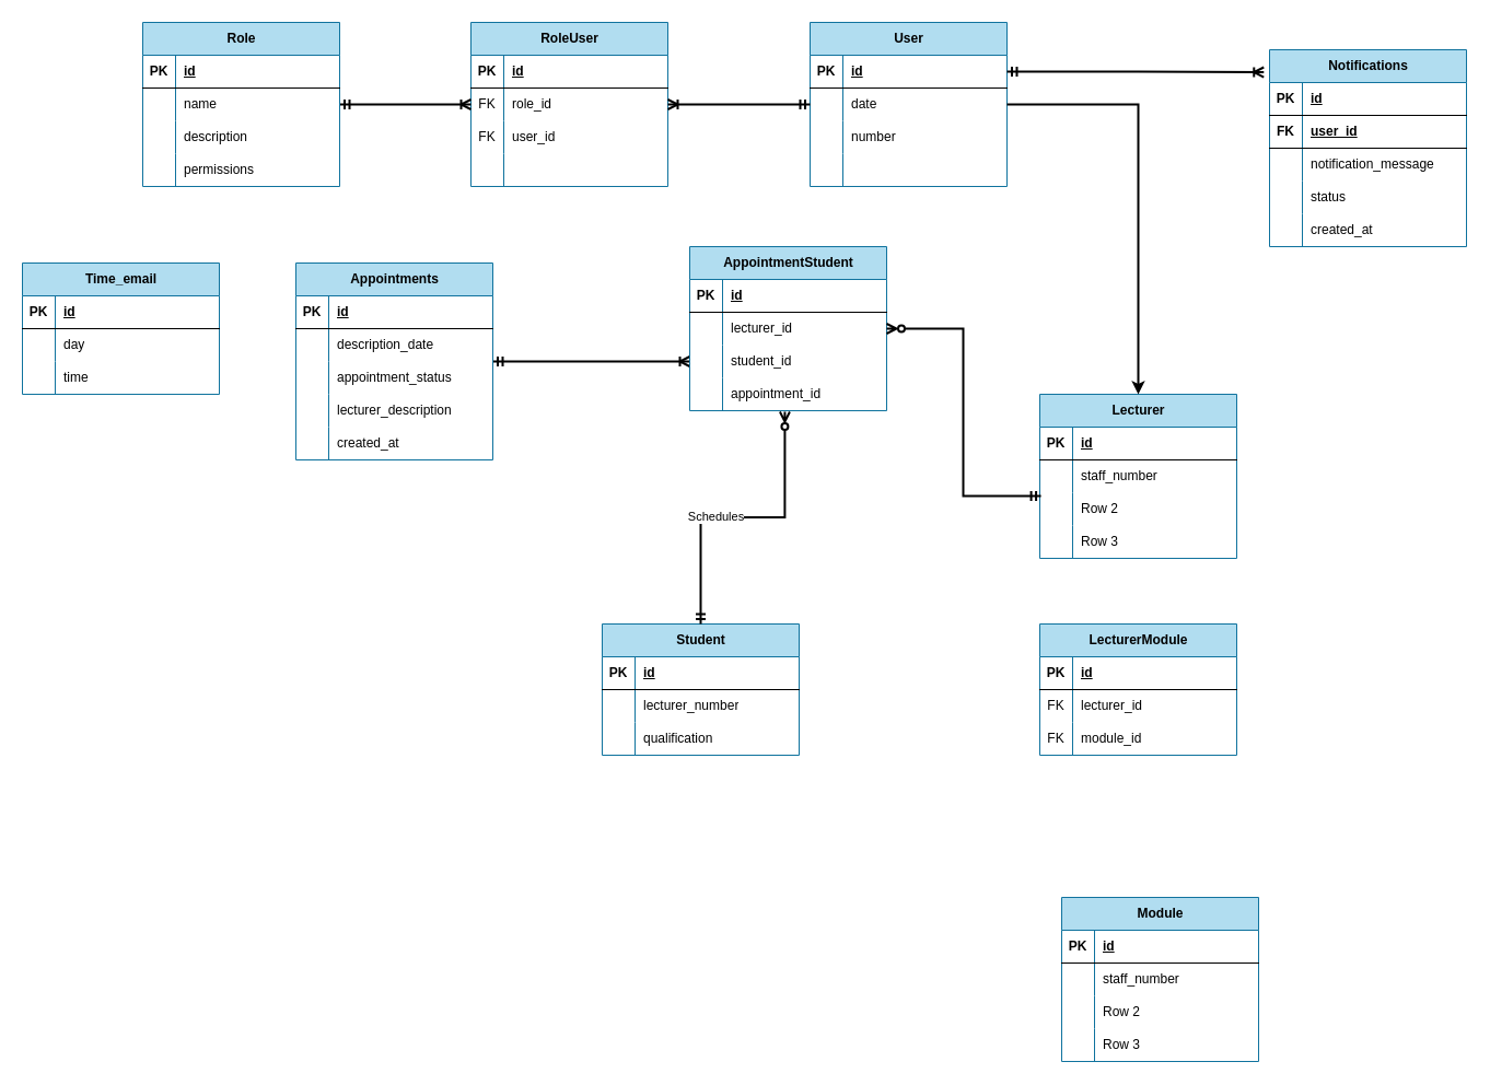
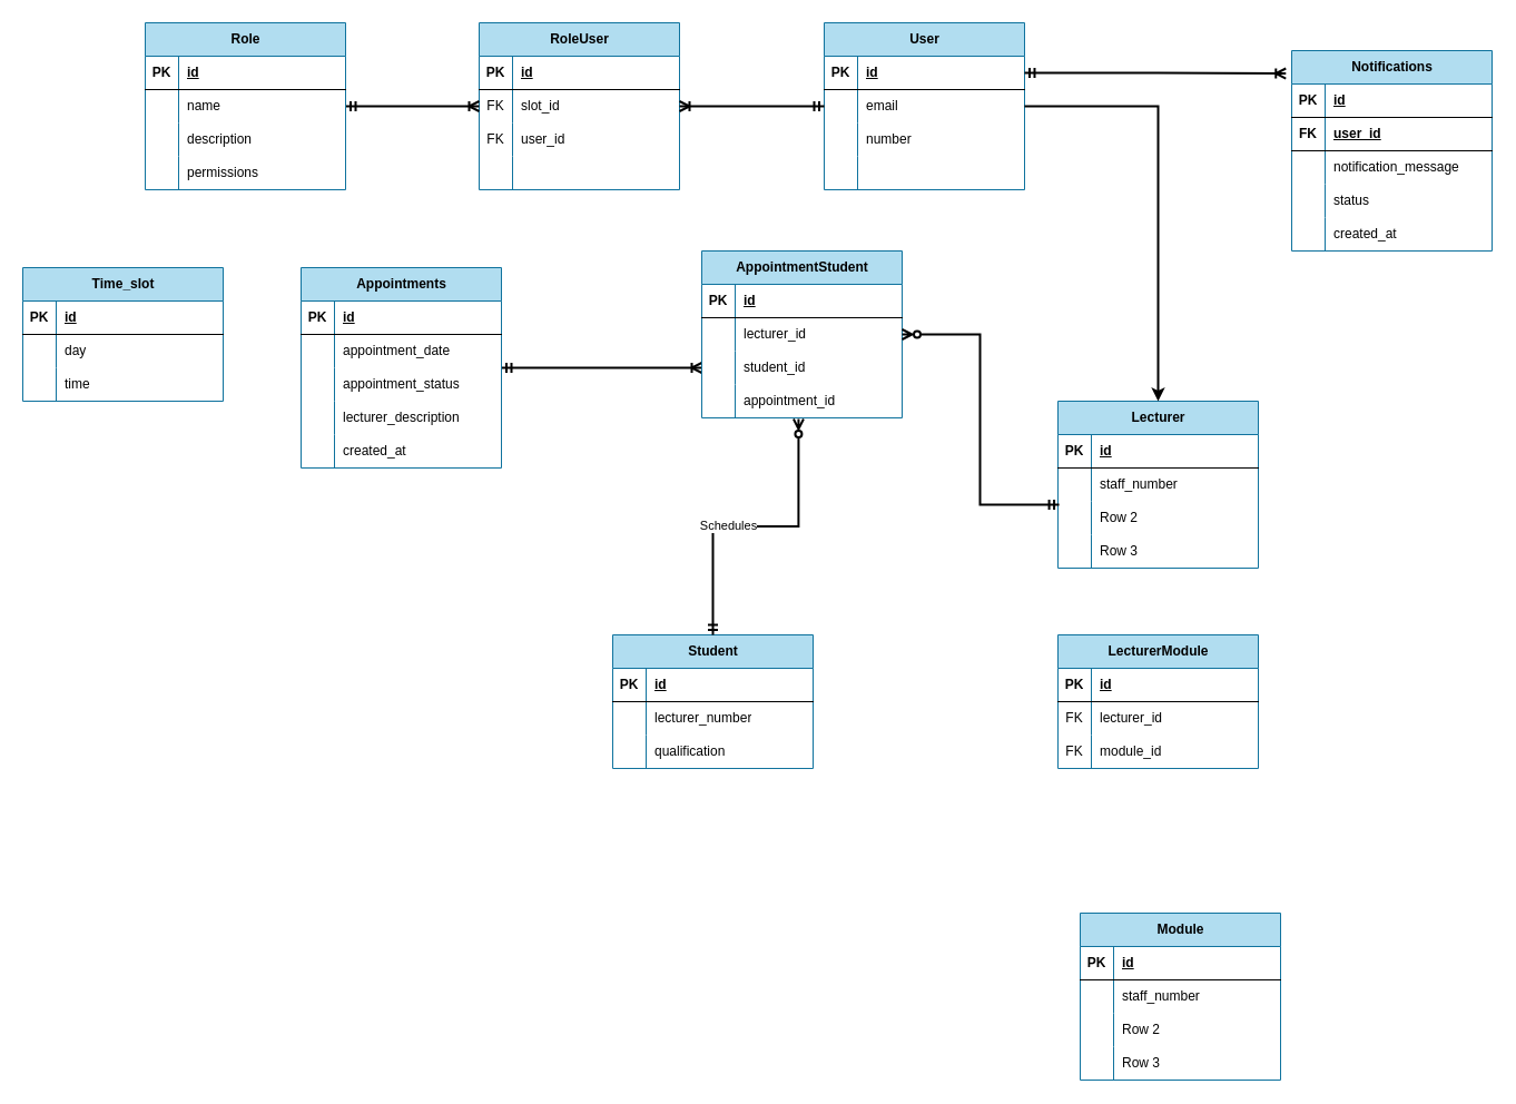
- <mxCell id="62" value="role_id" style="shape=partialRectangle;connectable=0;fillColor=none;top=0;left=0;bottom=0;right=0;align=left;spacingLeft=6;overflow=hidden;whiteSpace=wrap;html=1;" vertex="1" parent="60"><mxGeometry x="30" width="150" height="30" as="geometry"><mxRectangle width="150" height="30" as="alternateBounds" /></mxGeometry></mxCell>
+ <mxCell id="62" value="slot_id" style="shape=partialRectangle;connectable=0;fillColor=none;top=0;left=0;bottom=0;right=0;align=left;spacingLeft=6;overflow=hidden;whiteSpace=wrap;html=1;" vertex="1" parent="60"><mxGeometry x="30" width="150" height="30" as="geometry"><mxRectangle width="150" height="30" as="alternateBounds" /></mxGeometry></mxCell>
- <mxCell id="8" value="date" style="shape=partialRectangle;connectable=0;fillColor=none;top=0;left=0;bottom=0;right=0;align=left;spacingLeft=6;overflow=hidden;whiteSpace=wrap;html=1;" vertex="1" parent="6"><mxGeometry x="30" width="150" height="30" as="geometry"><mxRectangle width="150" height="30" as="alternateBounds" /></mxGeometry></mxCell>
+ <mxCell id="8" value="email" style="shape=partialRectangle;connectable=0;fillColor=none;top=0;left=0;bottom=0;right=0;align=left;spacingLeft=6;overflow=hidden;whiteSpace=wrap;html=1;" vertex="1" parent="6"><mxGeometry x="30" width="150" height="30" as="geometry"><mxRectangle width="150" height="30" as="alternateBounds" /></mxGeometry></mxCell>
- <mxCell id="140" value="Time_email" style="shape=table;startSize=30;container=1;collapsible=1;childLayout=tableLayout;fixedRows=1;rowLines=0;fontStyle=1;align=center;resizeLast=1;html=1;fillColor=#b1ddf0;strokeColor=#10739e;" vertex="1" parent="1"><mxGeometry x="20" y="240" width="180" height="120" as="geometry" /></mxCell>
+ <mxCell id="140" value="Time_slot" style="shape=table;startSize=30;container=1;collapsible=1;childLayout=tableLayout;fixedRows=1;rowLines=0;fontStyle=1;align=center;resizeLast=1;html=1;fillColor=#b1ddf0;strokeColor=#10739e;" vertex="1" parent="1"><mxGeometry x="20" y="240" width="180" height="120" as="geometry" /></mxCell>
- <mxCell id="45" value="description_date" style="shape=partialRectangle;connectable=0;fillColor=none;top=0;left=0;bottom=0;right=0;align=left;spacingLeft=6;overflow=hidden;whiteSpace=wrap;html=1;" vertex="1" parent="43"><mxGeometry x="30" width="150" height="30" as="geometry"><mxRectangle width="150" height="30" as="alternateBounds" /></mxGeometry></mxCell>
+ <mxCell id="45" value="appointment_date" style="shape=partialRectangle;connectable=0;fillColor=none;top=0;left=0;bottom=0;right=0;align=left;spacingLeft=6;overflow=hidden;whiteSpace=wrap;html=1;" vertex="1" parent="43"><mxGeometry x="30" width="150" height="30" as="geometry"><mxRectangle width="150" height="30" as="alternateBounds" /></mxGeometry></mxCell>
